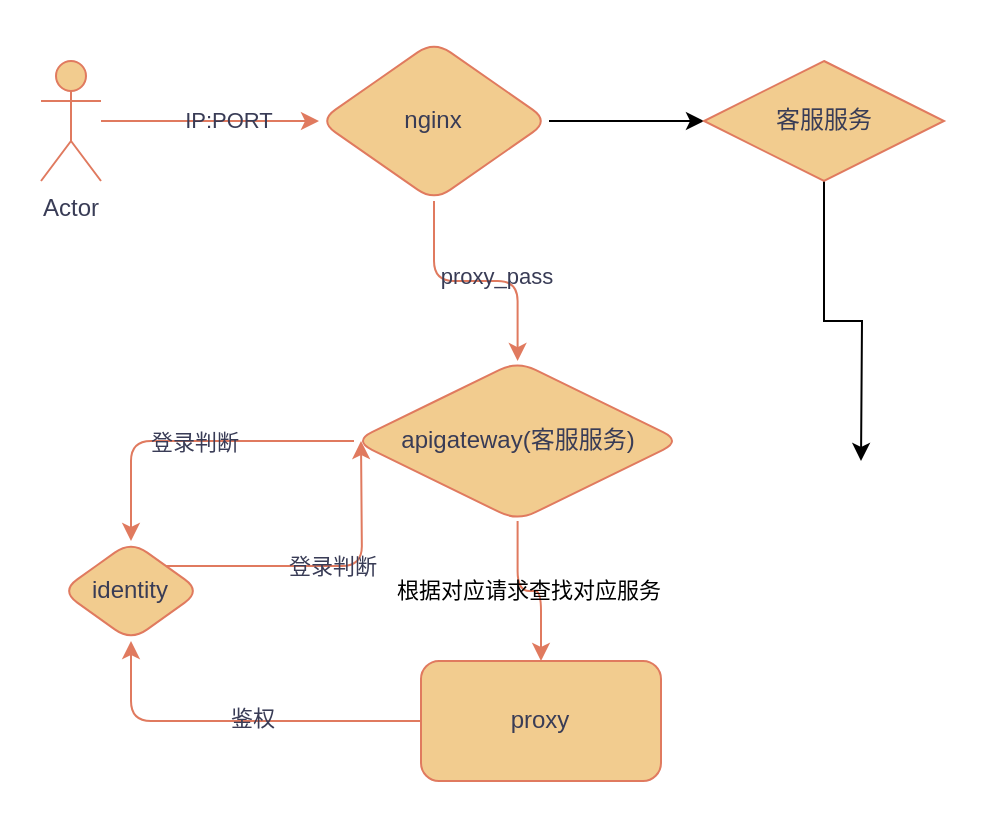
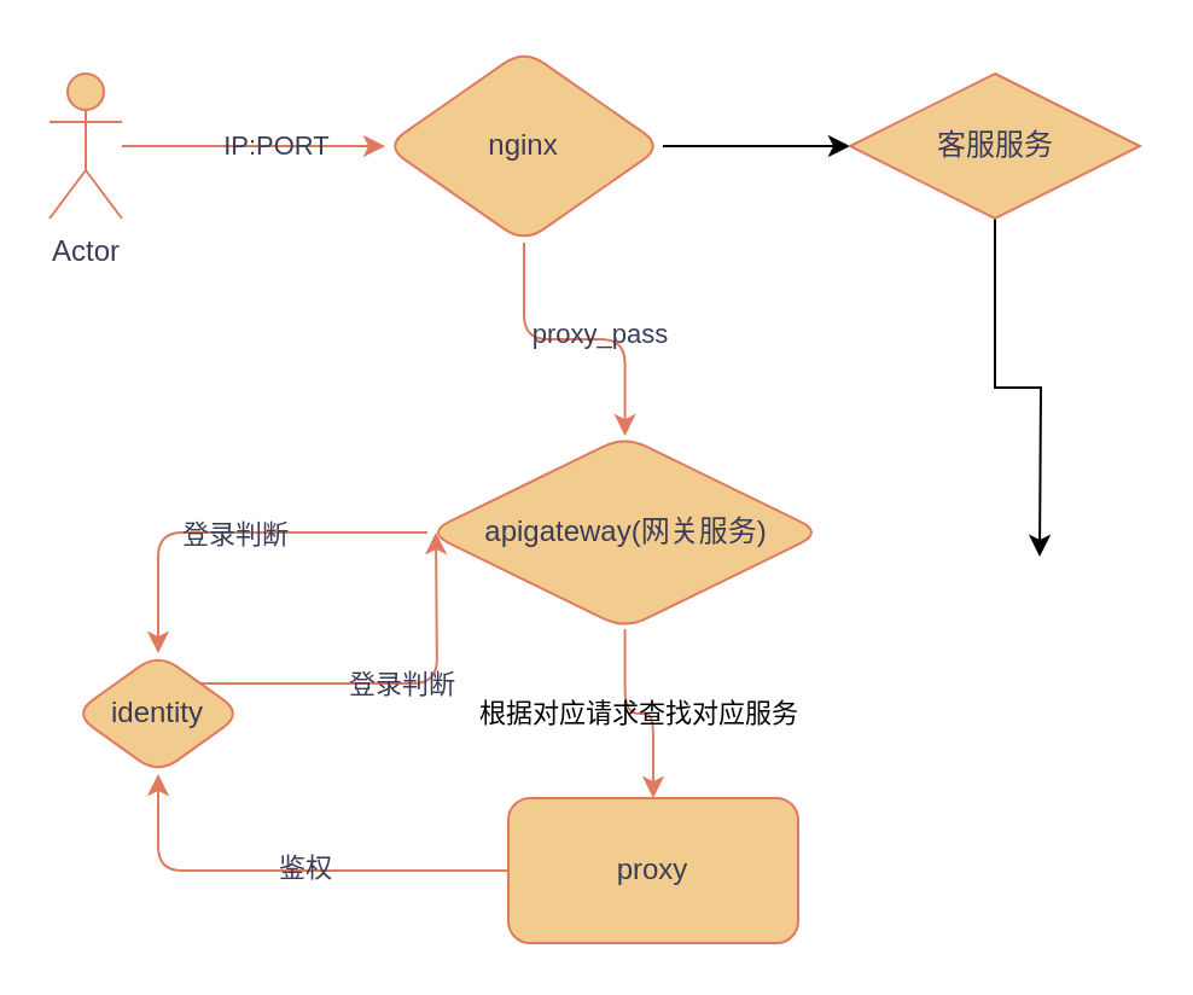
- <mxCell id="12" value="apigateway(客服服务)" style="rhombus;whiteSpace=wrap;html=1;labelBackgroundColor=none;fillColor=#F2CC8F;strokeColor=#E07A5F;fontColor=#393C56;rounded=1;" parent="1" vertex="1"><mxGeometry x="176.5" y="180" width="163.5" height="80" as="geometry" /></mxCell>
+ <mxCell id="12" value="apigateway(网关服务)" style="rhombus;whiteSpace=wrap;html=1;labelBackgroundColor=none;fillColor=#F2CC8F;strokeColor=#E07A5F;fontColor=#393C56;rounded=1;" parent="1" vertex="1"><mxGeometry x="176.5" y="180" width="163.5" height="80" as="geometry" /></mxCell>
